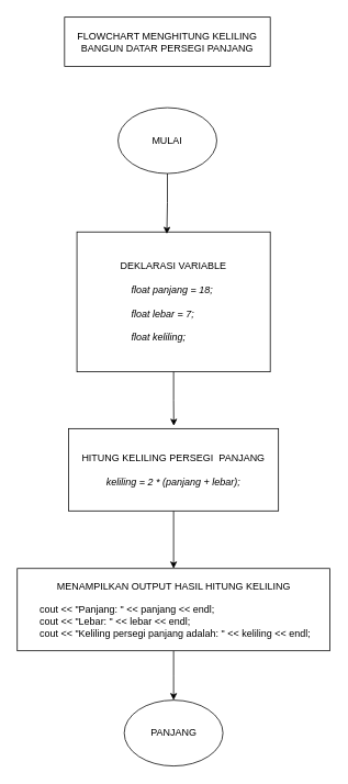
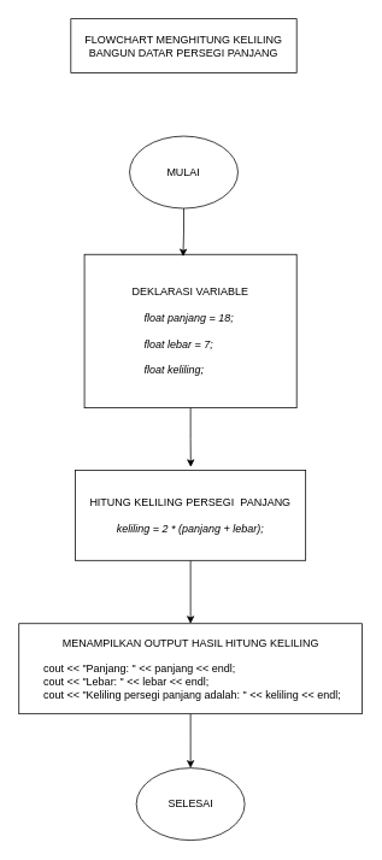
- <mxCell id="3" value="MULAI" style="ellipse;whiteSpace=wrap;html=1;" vertex="1" parent="1"><mxGeometry x="143" y="130" width="120" height="80" as="geometry" /></mxCell>
+ <mxCell id="3" value="MULAI" style="ellipse;whiteSpace=wrap;html=1;" vertex="1" parent="1"><mxGeometry x="143" y="150" width="120" height="80" as="geometry" /></mxCell>
- <mxCell id="9" value="PANJANG" style="ellipse;whiteSpace=wrap;html=1;" vertex="1" parent="1"><mxGeometry x="150.5" y="850" width="120" height="80" as="geometry" /></mxCell>
+ <mxCell id="9" value="SELESAI" style="ellipse;whiteSpace=wrap;html=1;" vertex="1" parent="1"><mxGeometry x="150.5" y="850" width="120" height="80" as="geometry" /></mxCell>
